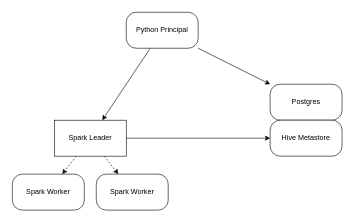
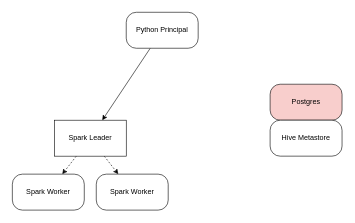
- <mxCell id="3" style="edgeStyle=none;html=1;" edge="1" parent="1" source="4" target="11"><mxGeometry relative="1" as="geometry" /></mxCell>
- <mxCell id="11" value="Postgres" style="rounded=1;whiteSpace=wrap;arcSize=28;labelBackgroundColor=none;labelBorderColor=none;html=1;align=center;horizontal=1;" vertex="1" parent="1"><mxGeometry x="450" y="140" width="120" height="60" as="geometry" /></mxCell>
+ <mxCell id="11" value="Postgres" style="rounded=1;whiteSpace=wrap;arcSize=28;labelBackgroundColor=none;labelBorderColor=none;html=1;align=center;horizontal=1;fillColor=#f8cecc;" vertex="1" parent="1"><mxGeometry x="450" y="140" width="120" height="60" as="geometry" /></mxCell>
- <mxCell id="7" style="edgeStyle=none;html=1;" edge="1" parent="1" source="8" target="12"><mxGeometry relative="1" as="geometry" /></mxCell>
